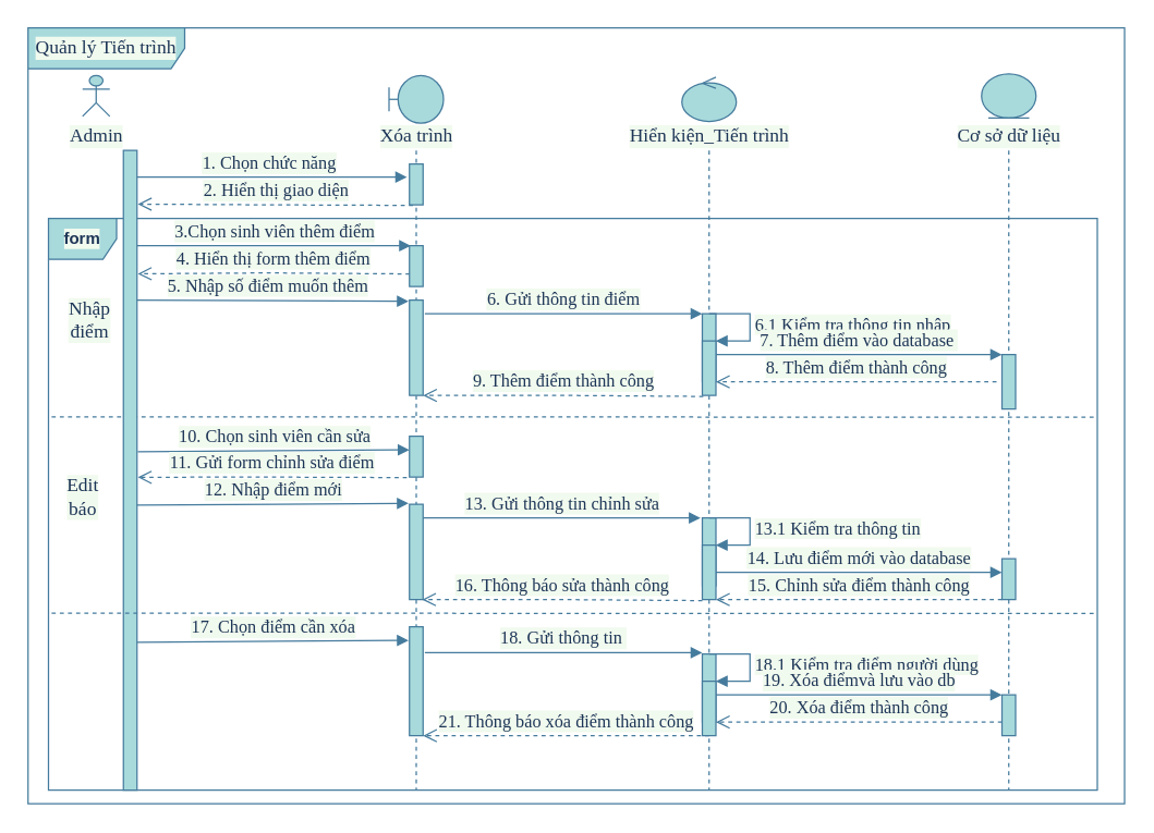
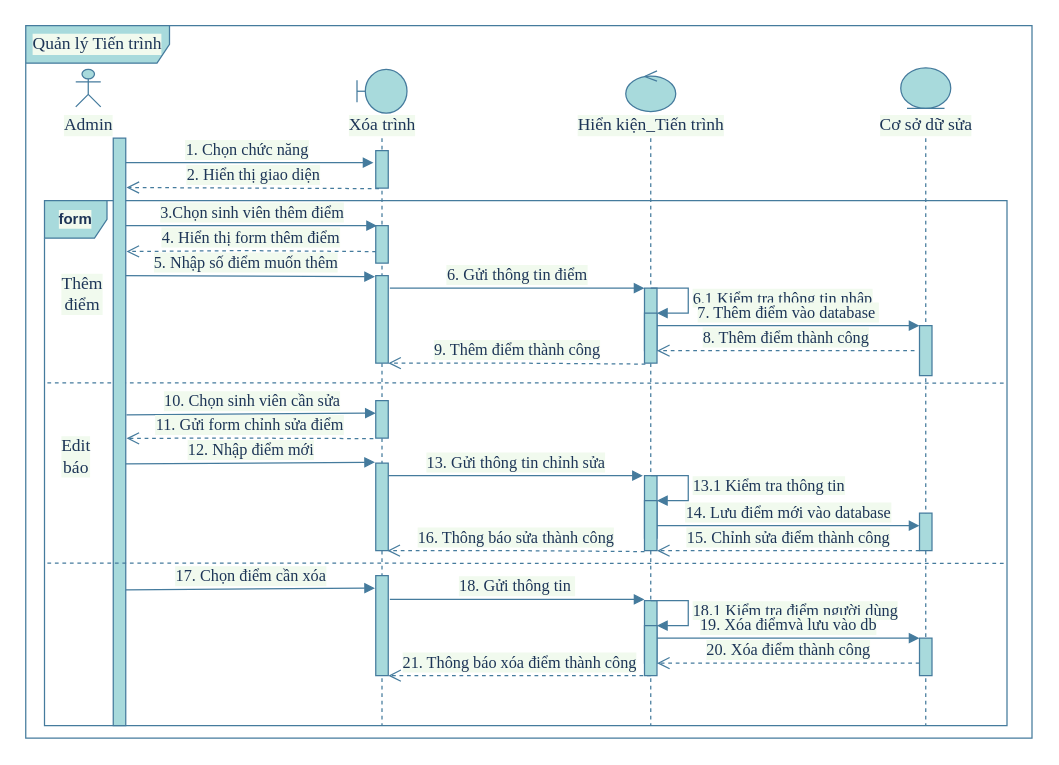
- <mxCell id="32" value="&lt;font style=&quot;font-size: 14px&quot;&gt;Cơ sở dữ liệu&lt;/font&gt;" style="text;html=1;align=center;verticalAlign=middle;resizable=0;points=[];autosize=1;fontFamily=Times New Roman;fontSize=13;rounded=0;labelBackgroundColor=#F1FAEE;fontColor=#1D3557;" parent="1" vertex="1"><mxGeometry x="695" y="90" width="90" height="20" as="geometry" /></mxCell>
+ <mxCell id="32" value="&lt;font style=&quot;font-size: 14px&quot;&gt;Cơ sở dữ sửa&lt;/font&gt;" style="text;html=1;align=center;verticalAlign=middle;resizable=0;points=[];autosize=1;fontFamily=Times New Roman;fontSize=13;rounded=0;labelBackgroundColor=#F1FAEE;fontColor=#1D3557;" parent="1" vertex="1"><mxGeometry x="695" y="90" width="90" height="20" as="geometry" /></mxCell>
- <mxCell id="43" value="&lt;font style=&quot;font-size: 14px&quot;&gt;Nhập &lt;br&gt;điểm&lt;br&gt;&lt;/font&gt;" style="text;html=1;align=center;verticalAlign=middle;resizable=0;points=[];autosize=1;fontSize=13;fontFamily=Times New Roman;rounded=0;labelBackgroundColor=#F1FAEE;fontColor=#1D3557;" parent="1" vertex="1"><mxGeometry x="40" y="215" width="50" height="40" as="geometry" /></mxCell>
+ <mxCell id="43" value="&lt;font style=&quot;font-size: 14px&quot;&gt;Thêm &lt;br&gt;điểm&lt;br&gt;&lt;/font&gt;" style="text;html=1;align=center;verticalAlign=middle;resizable=0;points=[];autosize=1;fontSize=13;fontFamily=Times New Roman;rounded=0;labelBackgroundColor=#F1FAEE;fontColor=#1D3557;" parent="1" vertex="1"><mxGeometry x="40" y="215" width="50" height="40" as="geometry" /></mxCell>
